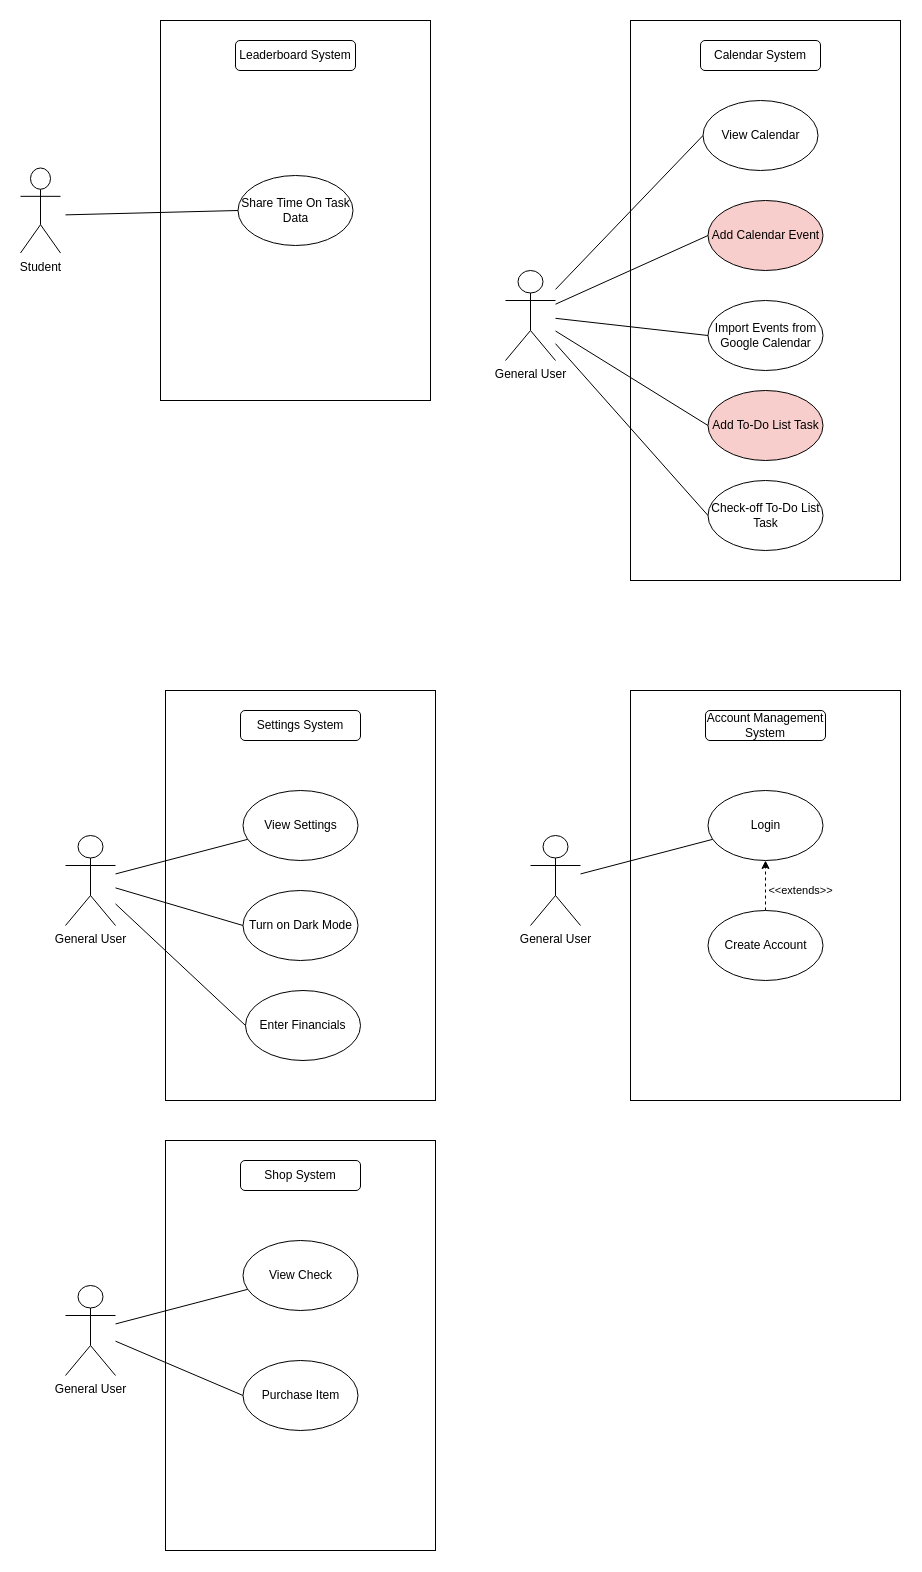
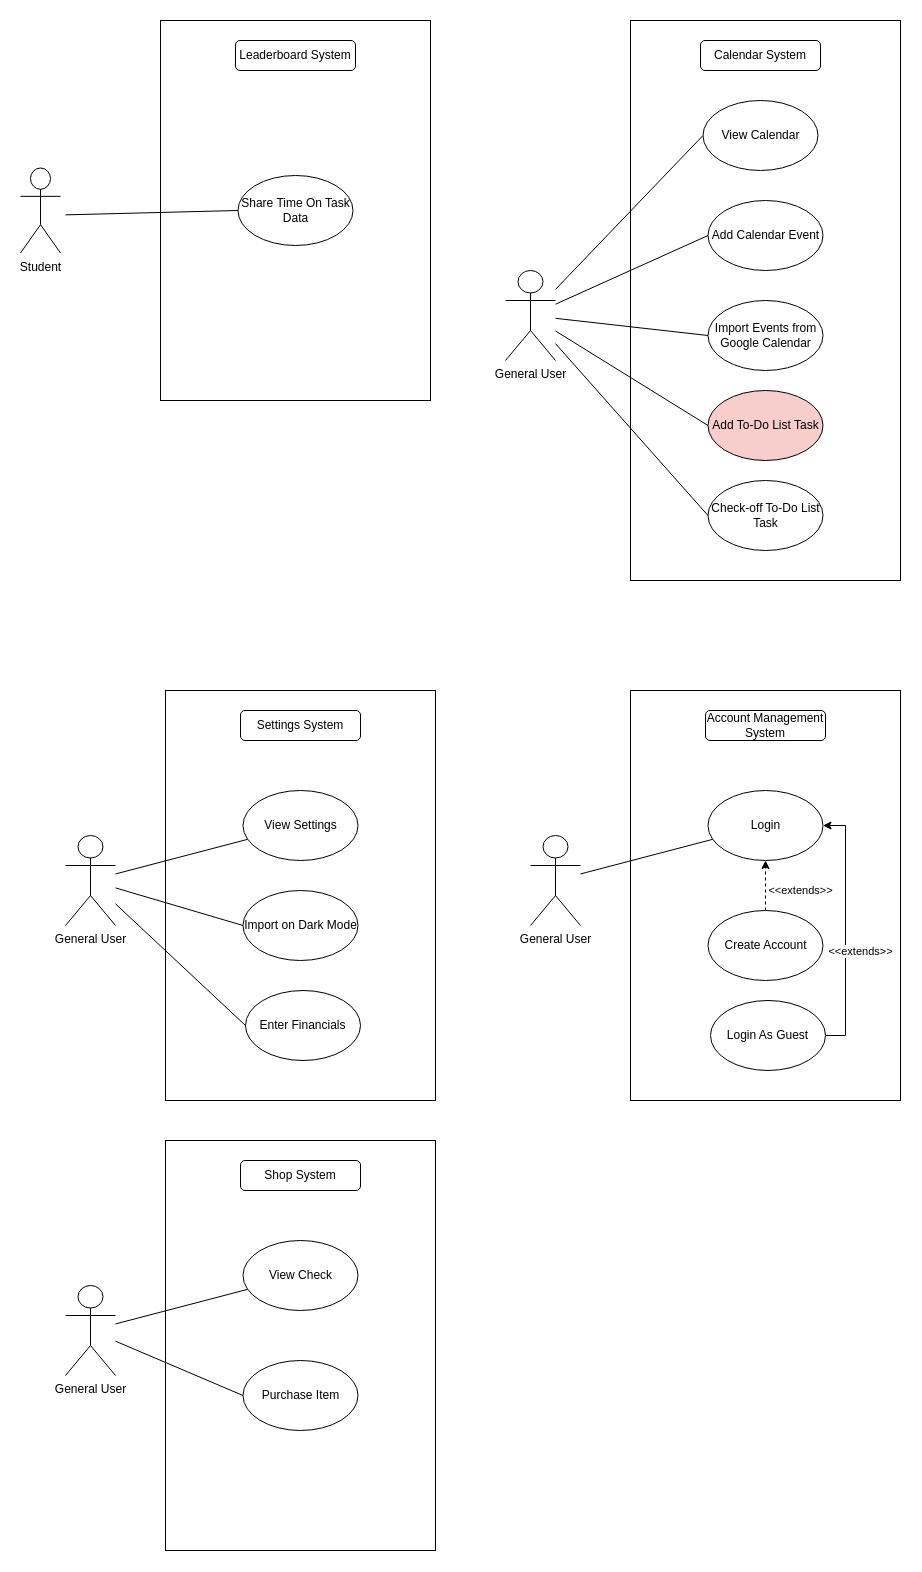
- <mxCell id="5" value="Add Calendar Event" style="ellipse;whiteSpace=wrap;html=1;fillColor=#f8cecc;" vertex="1" parent="1"><mxGeometry x="707.5" y="200" width="115" height="70" as="geometry" /></mxCell>
+ <mxCell id="5" value="Add Calendar Event" style="ellipse;whiteSpace=wrap;html=1;" vertex="1" parent="1"><mxGeometry x="707.5" y="200" width="115" height="70" as="geometry" /></mxCell>
- <mxCell id="46" value="Turn on Dark Mode" style="ellipse;whiteSpace=wrap;html=1;" vertex="1" parent="1"><mxGeometry x="242.5" y="890" width="115" height="70" as="geometry" /></mxCell>
+ <mxCell id="46" value="Import on Dark Mode" style="ellipse;whiteSpace=wrap;html=1;" vertex="1" parent="1"><mxGeometry x="242.5" y="890" width="115" height="70" as="geometry" /></mxCell>
+ <mxCell id="13" value="&amp;lt;&amp;lt;extends&amp;gt;&amp;gt;" style="edgeStyle=orthogonalEdgeStyle;orthogonalLoop=1;jettySize=auto;html=1;entryX=1;entryY=0.5;entryDx=0;entryDy=0;endArrow=none;endFill=0;startArrow=classic;startFill=1;rounded=0;" edge="1" parent="1" source="14" target="29"><mxGeometry x="0.168" y="15" relative="1" as="geometry"><Array as="points"><mxPoint x="845" y="825" /><mxPoint x="845" y="1035" /></Array><mxPoint y="1" as="offset" /></mxGeometry></mxCell>
+ <mxCell id="29" value="Login As Guest" style="ellipse;whiteSpace=wrap;html=1;" vertex="1" parent="1"><mxGeometry x="710" y="1000" width="115" height="70" as="geometry" /></mxCell>
